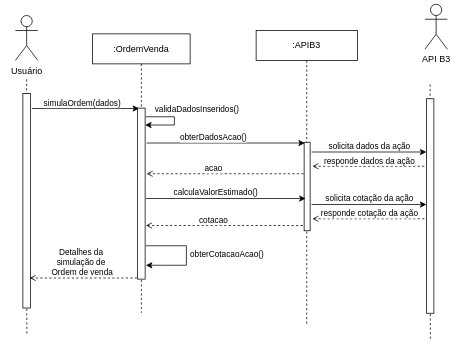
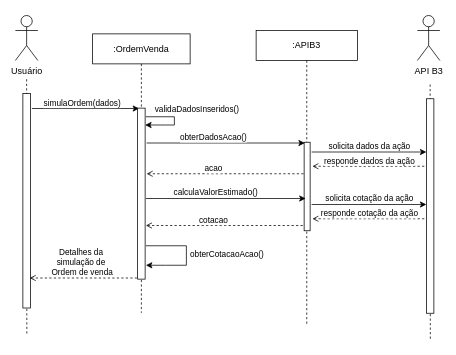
- <mxCell id="27" value="API B3" style="shape=umlActor;verticalLabelPosition=bottom;verticalAlign=top;html=1;" parent="1" vertex="1"><mxGeometry x="566" y="5" width="30" height="60" as="geometry" /></mxCell>
+ <mxCell id="27" value="API B3" style="shape=umlActor;verticalLabelPosition=bottom;verticalAlign=top;html=1;" parent="1" vertex="1"><mxGeometry x="556" y="20" width="30" height="60" as="geometry" /></mxCell>
